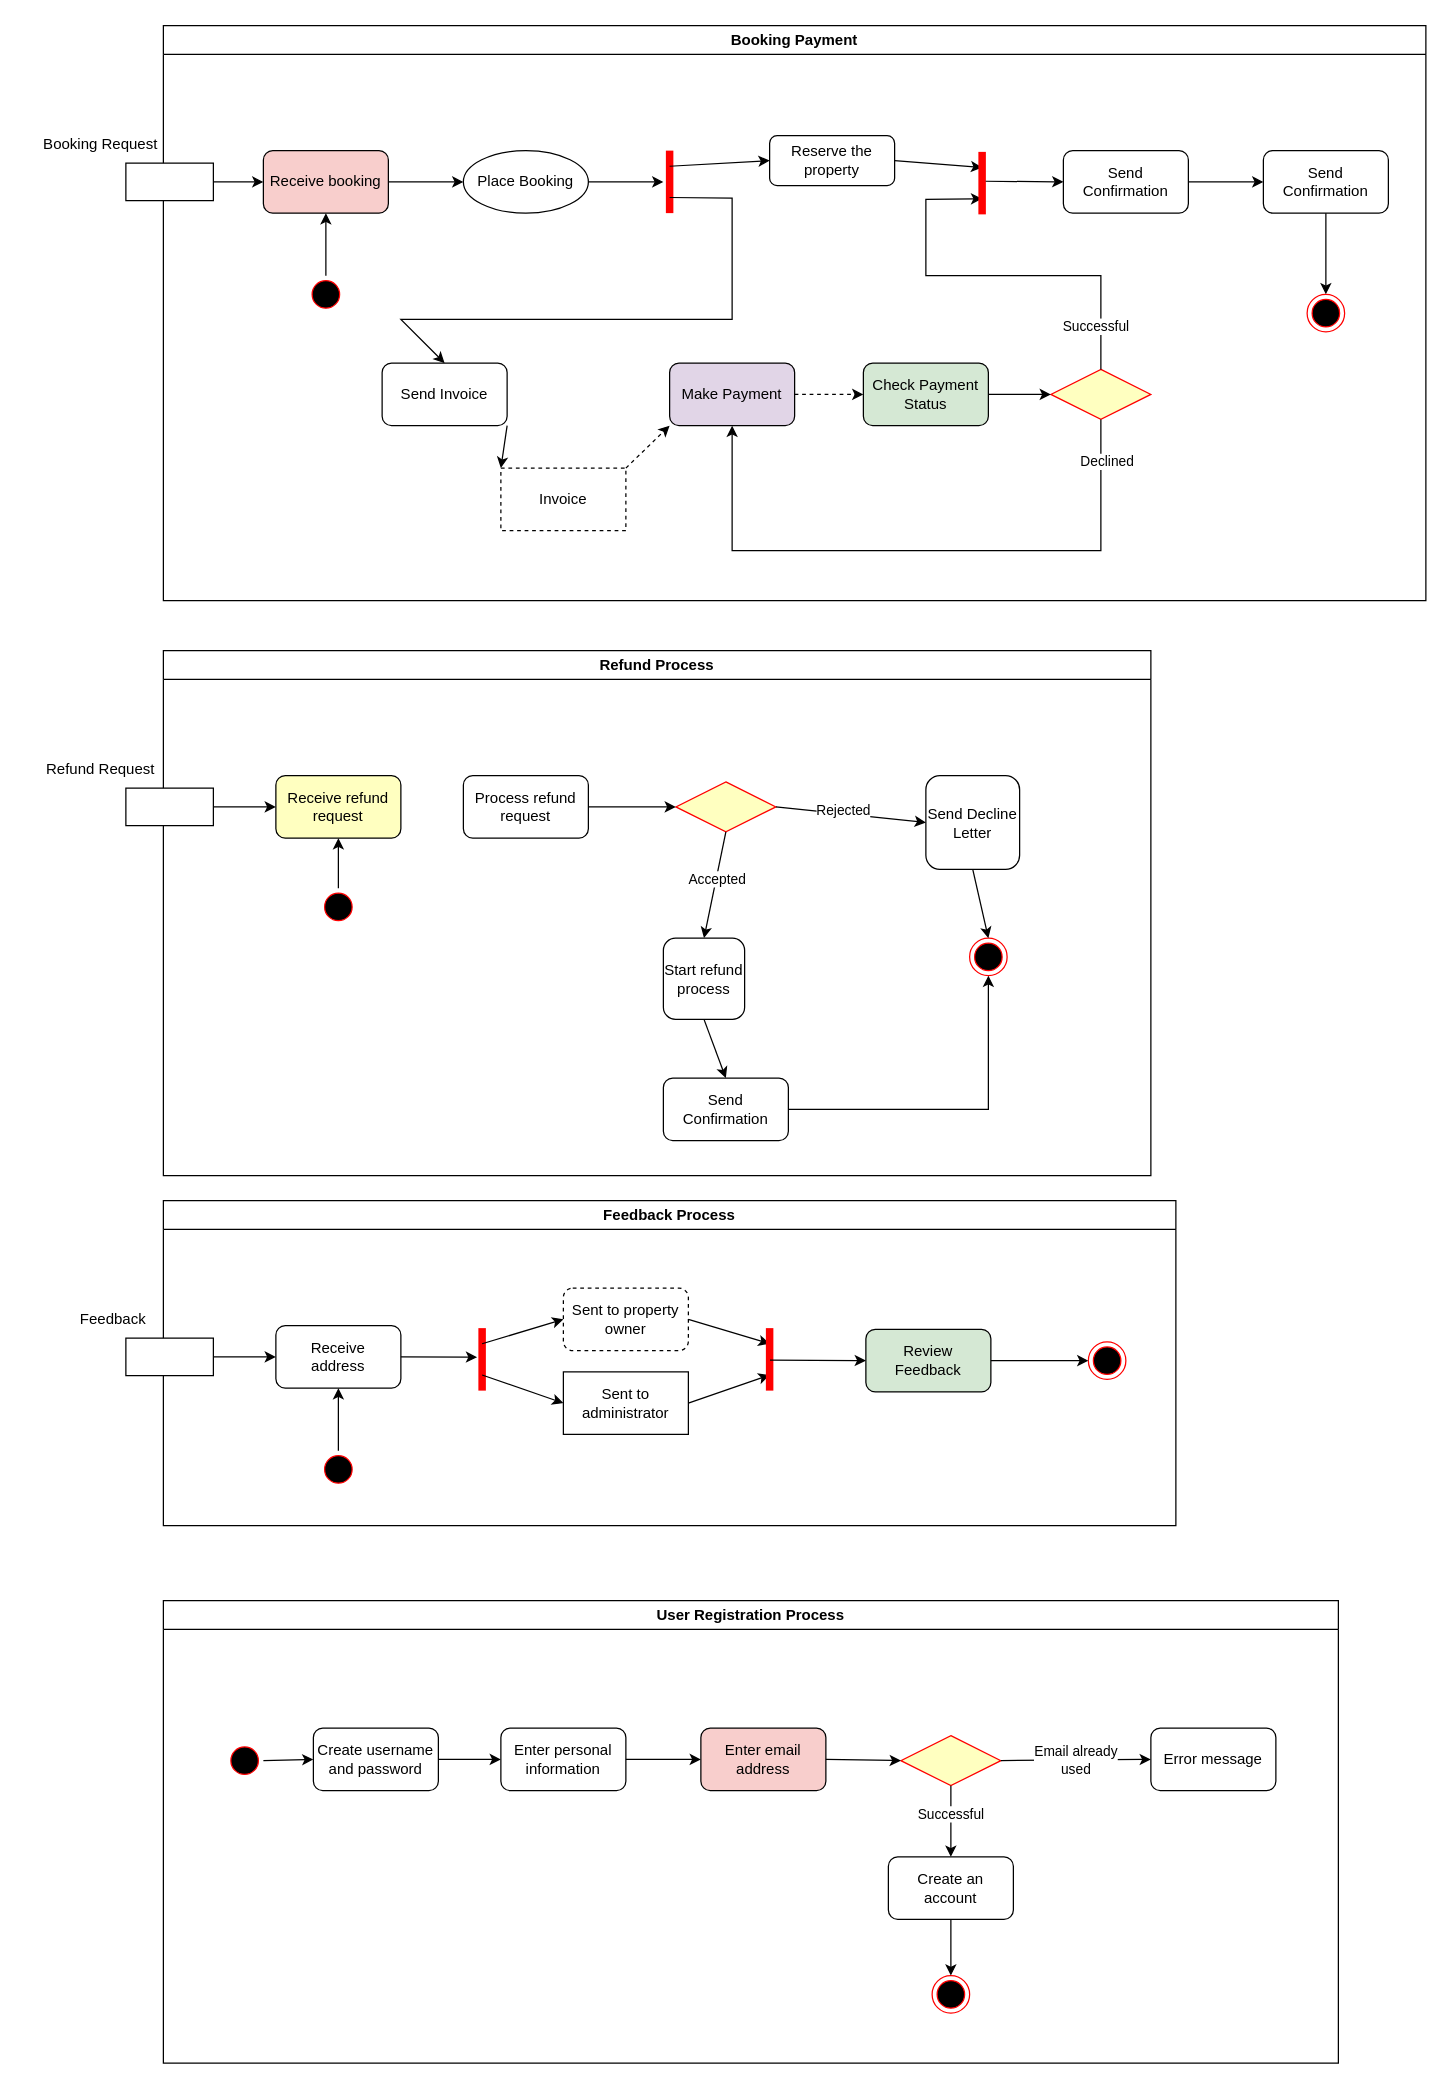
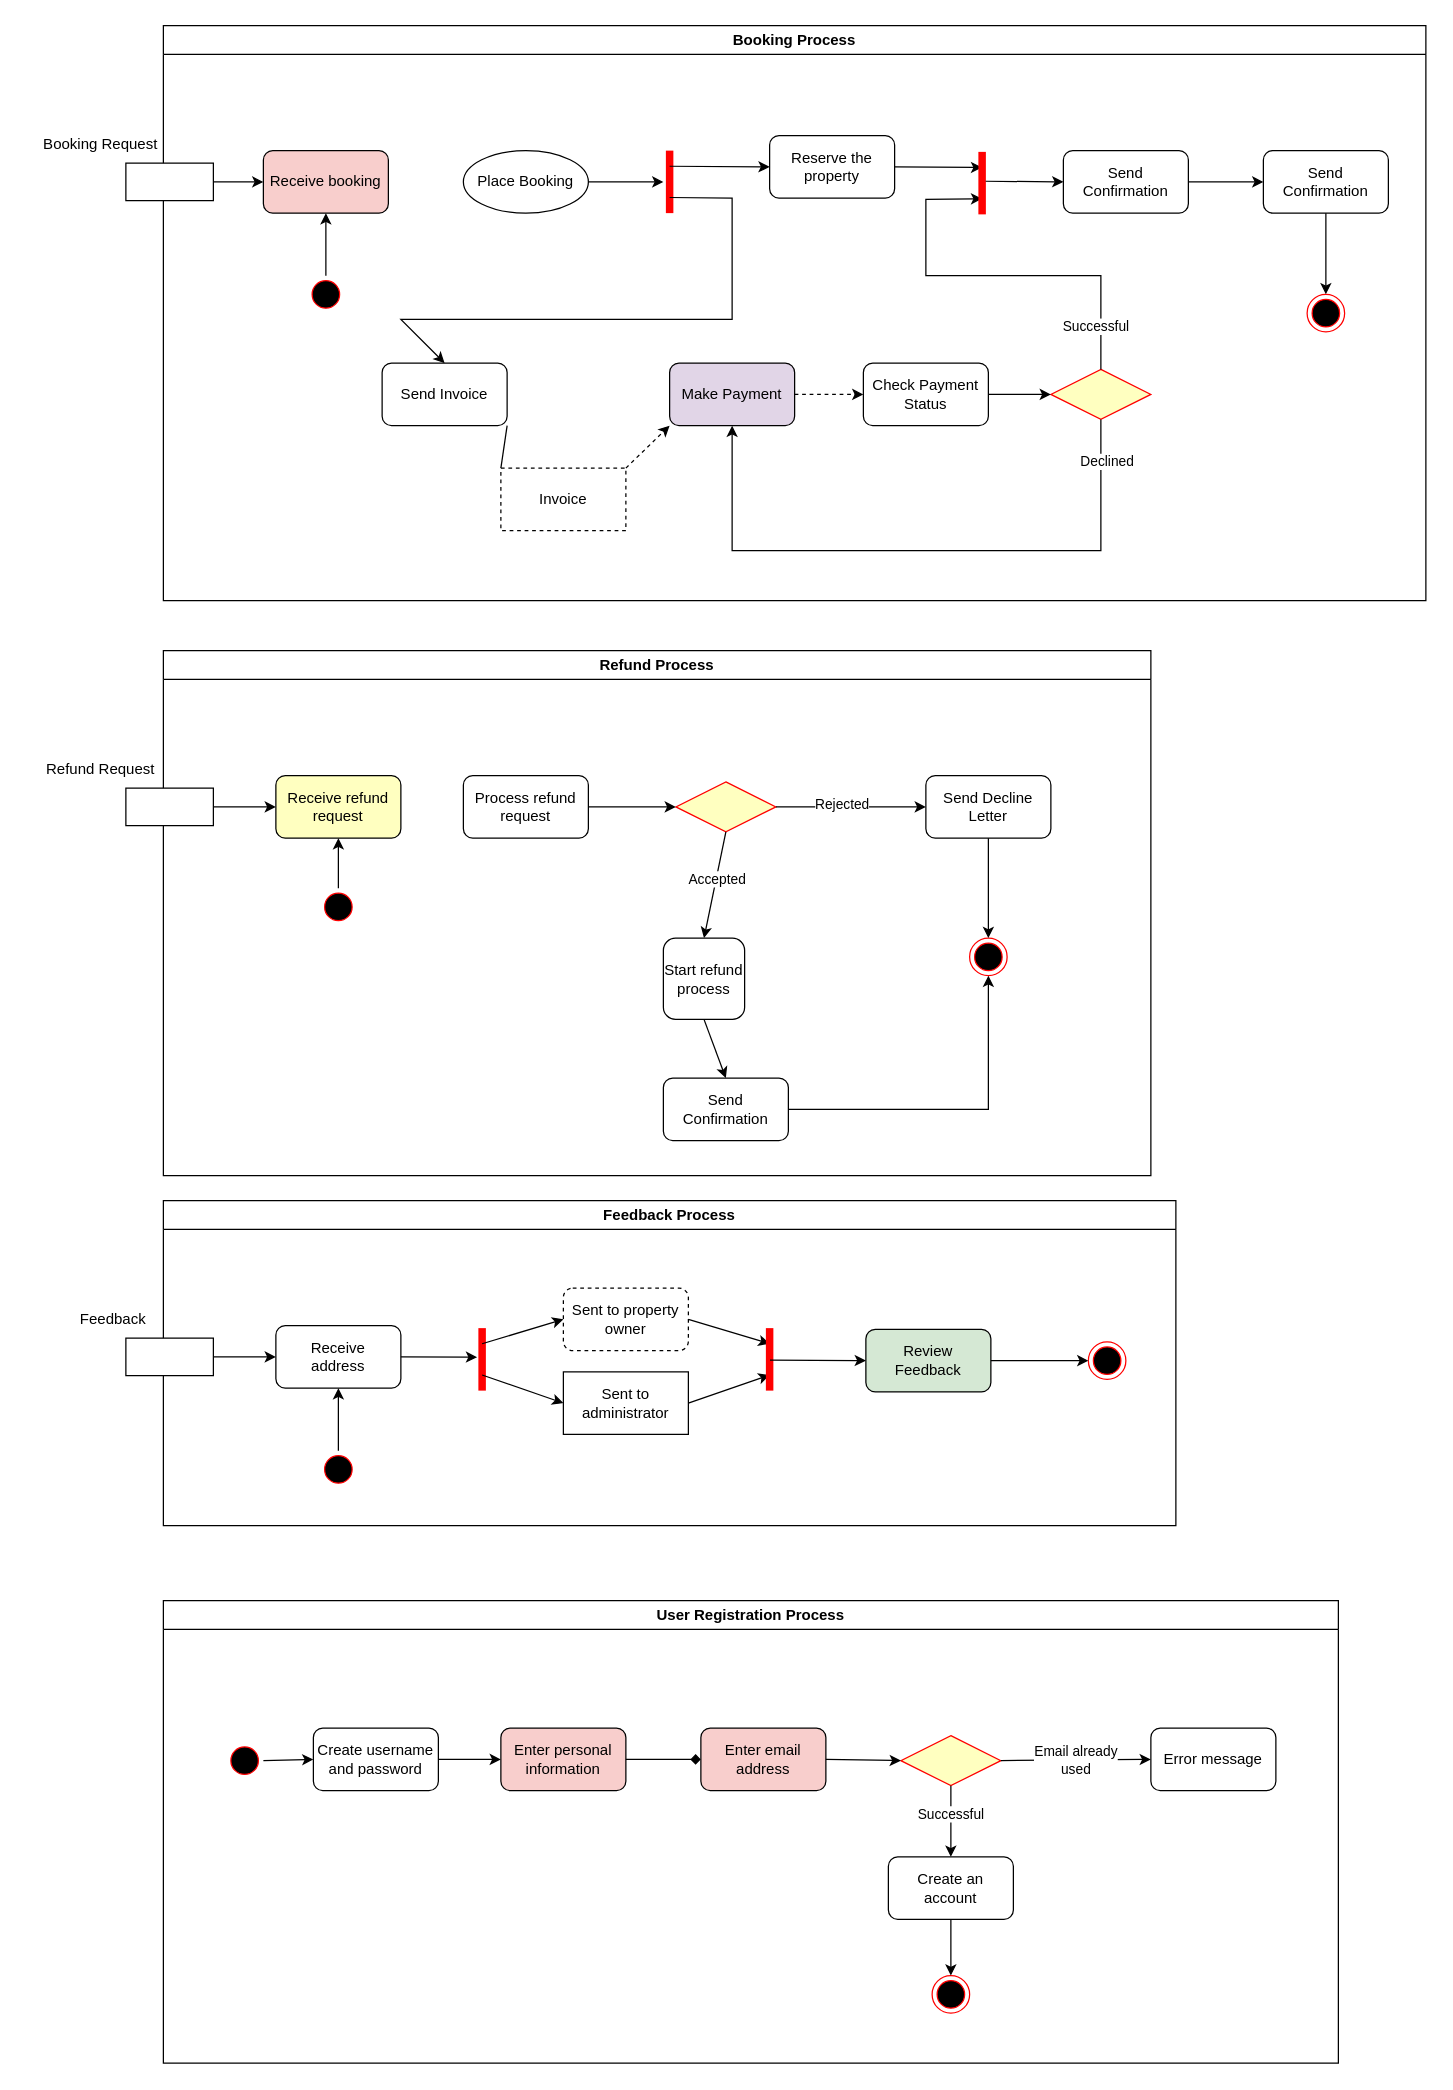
- <mxCell id="2" value="Booking Payment" style="swimlane;whiteSpace=wrap" vertex="1" parent="1"><mxGeometry x="130" y="20" width="1010" height="460" as="geometry" /></mxCell>
+ <mxCell id="2" value="Booking Process" style="swimlane;whiteSpace=wrap" vertex="1" parent="1"><mxGeometry x="130" y="20" width="1010" height="460" as="geometry" /></mxCell>
- <mxCell id="23" value="Reserve the property" style="html=1;dashed=0;whiteSpace=wrap;rounded=1;" vertex="1" parent="2"><mxGeometry x="485" y="88" width="100" height="40" as="geometry" /></mxCell>
+ <mxCell id="23" value="Reserve the property" style="html=1;dashed=0;whiteSpace=wrap;rounded=1;" vertex="1" parent="2"><mxGeometry x="485" y="88" width="100" height="50" as="geometry" /></mxCell>
- <mxCell id="10" value="" style="endArrow=classic;html=1;rounded=0;endFill=1;exitX=1;exitY=0.5;exitDx=0;exitDy=0;entryX=0;entryY=0.5;entryDx=0;entryDy=0;" edge="1" parent="2" source="5" target="6"><mxGeometry width="50" height="50" relative="1" as="geometry"><mxPoint x="50" y="135" as="sourcePoint" /><mxPoint x="90" y="135" as="targetPoint" /><Array as="points" /></mxGeometry></mxCell>
- <mxCell id="17" value="Check Payment Status" style="html=1;dashed=0;whiteSpace=wrap;rounded=1;fillColor=#d5e8d4;" vertex="1" parent="2"><mxGeometry x="560" y="270" width="100" height="50" as="geometry" /></mxCell>
+ <mxCell id="17" value="Check Payment Status" style="html=1;dashed=0;whiteSpace=wrap;rounded=1;" vertex="1" parent="2"><mxGeometry x="560" y="270" width="100" height="50" as="geometry" /></mxCell>
- <mxCell id="14" value="" style="endArrow=classic;html=1;rounded=0;endFill=1;exitX=1;exitY=1;exitDx=0;exitDy=0;entryX=0;entryY=0;entryDx=0;entryDy=0;" edge="1" parent="2" source="8" target="13"><mxGeometry width="50" height="50" relative="1" as="geometry"><mxPoint x="415" y="108" as="sourcePoint" /><mxPoint x="200" y="280" as="targetPoint" /><Array as="points" /></mxGeometry></mxCell>
+ <mxCell id="14" value="" style="endArrow=none;html=1;rounded=0;endFill=1;exitX=1;exitY=1;exitDx=0;exitDy=0;entryX=0;entryY=0;entryDx=0;entryDy=0;" edge="1" parent="2" source="8" target="13"><mxGeometry width="50" height="50" relative="1" as="geometry"><mxPoint x="415" y="108" as="sourcePoint" /><mxPoint x="200" y="280" as="targetPoint" /><Array as="points" /></mxGeometry></mxCell>
- <mxCell id="48" value="Send Decline&lt;br&gt;Letter" style="html=1;dashed=0;whiteSpace=wrap;rounded=1;" vertex="1" parent="38"><mxGeometry x="610" y="100" width="75" height="75" as="geometry" /></mxCell>
+ <mxCell id="48" value="Send Decline&lt;br&gt;Letter" style="html=1;dashed=0;whiteSpace=wrap;rounded=1;" vertex="1" parent="38"><mxGeometry x="610" y="100" width="100" height="50" as="geometry" /></mxCell>
- <mxCell id="84" value="Enter personal&lt;br&gt;information" style="html=1;dashed=0;whiteSpace=wrap;rounded=1;" vertex="1" parent="79"><mxGeometry x="270" y="102" width="100" height="50" as="geometry" /></mxCell>
+ <mxCell id="84" value="Enter personal&lt;br&gt;information" style="html=1;dashed=0;whiteSpace=wrap;rounded=1;fillColor=#f8cecc;" vertex="1" parent="79"><mxGeometry x="270" y="102" width="100" height="50" as="geometry" /></mxCell>
- <mxCell id="86" value="" style="endArrow=classic;html=1;rounded=0;endFill=1;entryX=0;entryY=0.5;entryDx=0;entryDy=0;exitX=1;exitY=0.5;exitDx=0;exitDy=0;" edge="1" parent="79" source="84" target="85"><mxGeometry width="50" height="50" relative="1" as="geometry"><mxPoint x="410" y="170" as="sourcePoint" /><mxPoint x="280" y="137" as="targetPoint" /><Array as="points" /></mxGeometry></mxCell>
+ <mxCell id="86" value="" style="endArrow=diamond;html=1;rounded=0;endFill=1;entryX=0;entryY=0.5;entryDx=0;entryDy=0;exitX=1;exitY=0.5;exitDx=0;exitDy=0;" edge="1" parent="79" source="84" target="85"><mxGeometry width="50" height="50" relative="1" as="geometry"><mxPoint x="410" y="170" as="sourcePoint" /><mxPoint x="280" y="137" as="targetPoint" /><Array as="points" /></mxGeometry></mxCell>
